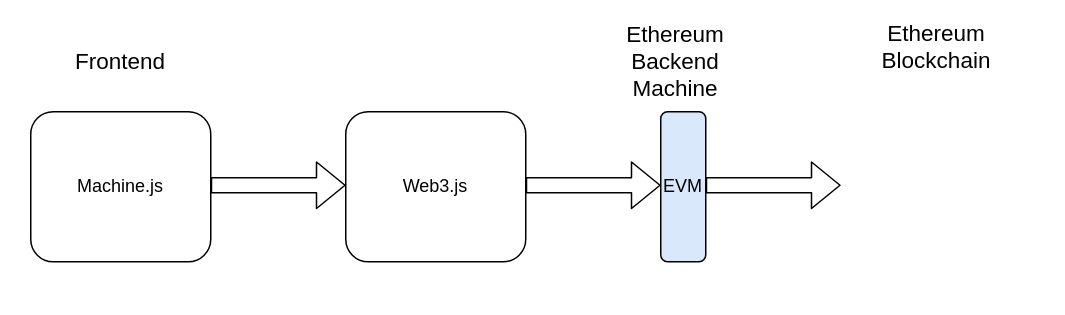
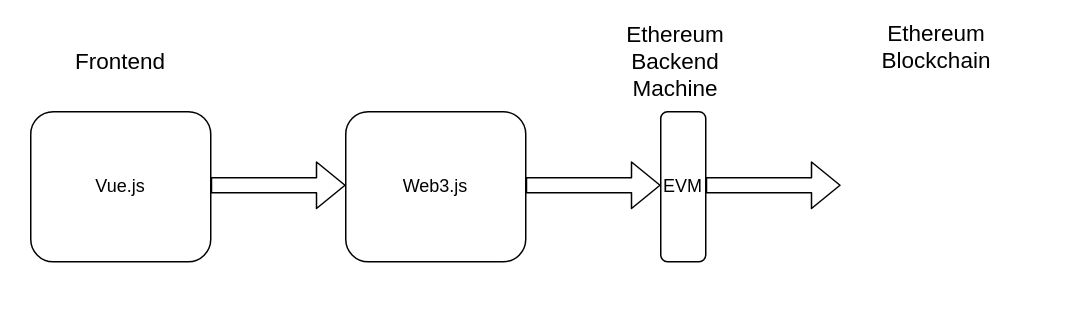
- <mxCell id="2" value="Machine.js" style="rounded=1;whiteSpace=wrap;html=1;" vertex="1" parent="1"><mxGeometry x="20" y="74" width="120" height="100" as="geometry" /></mxCell>
+ <mxCell id="2" value="Vue.js" style="rounded=1;whiteSpace=wrap;html=1;" vertex="1" parent="1"><mxGeometry x="20" y="74" width="120" height="100" as="geometry" /></mxCell>
- <mxCell id="4" value="EVM" style="rounded=1;whiteSpace=wrap;html=1;fillColor=#dae8fc;" vertex="1" parent="1"><mxGeometry x="440" y="74" width="30" height="100" as="geometry" /></mxCell>
+ <mxCell id="4" value="EVM" style="rounded=1;whiteSpace=wrap;html=1;" vertex="1" parent="1"><mxGeometry x="440" y="74" width="30" height="100" as="geometry" /></mxCell>
